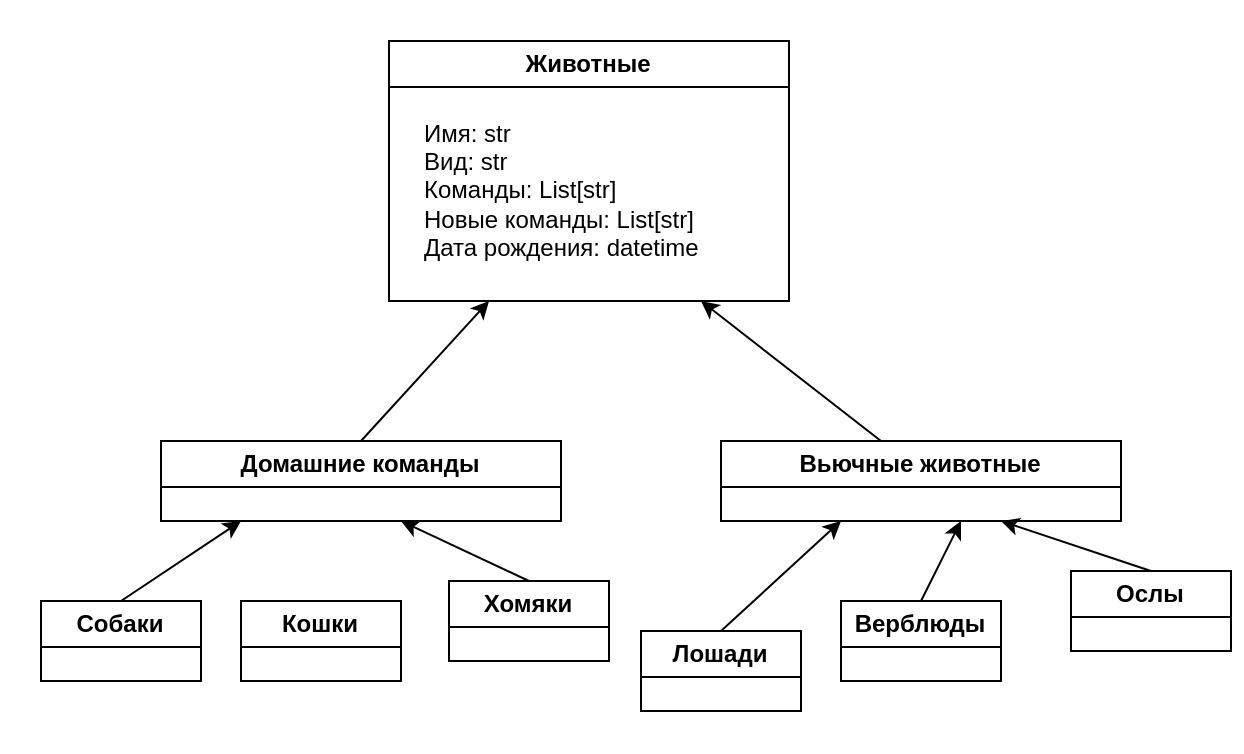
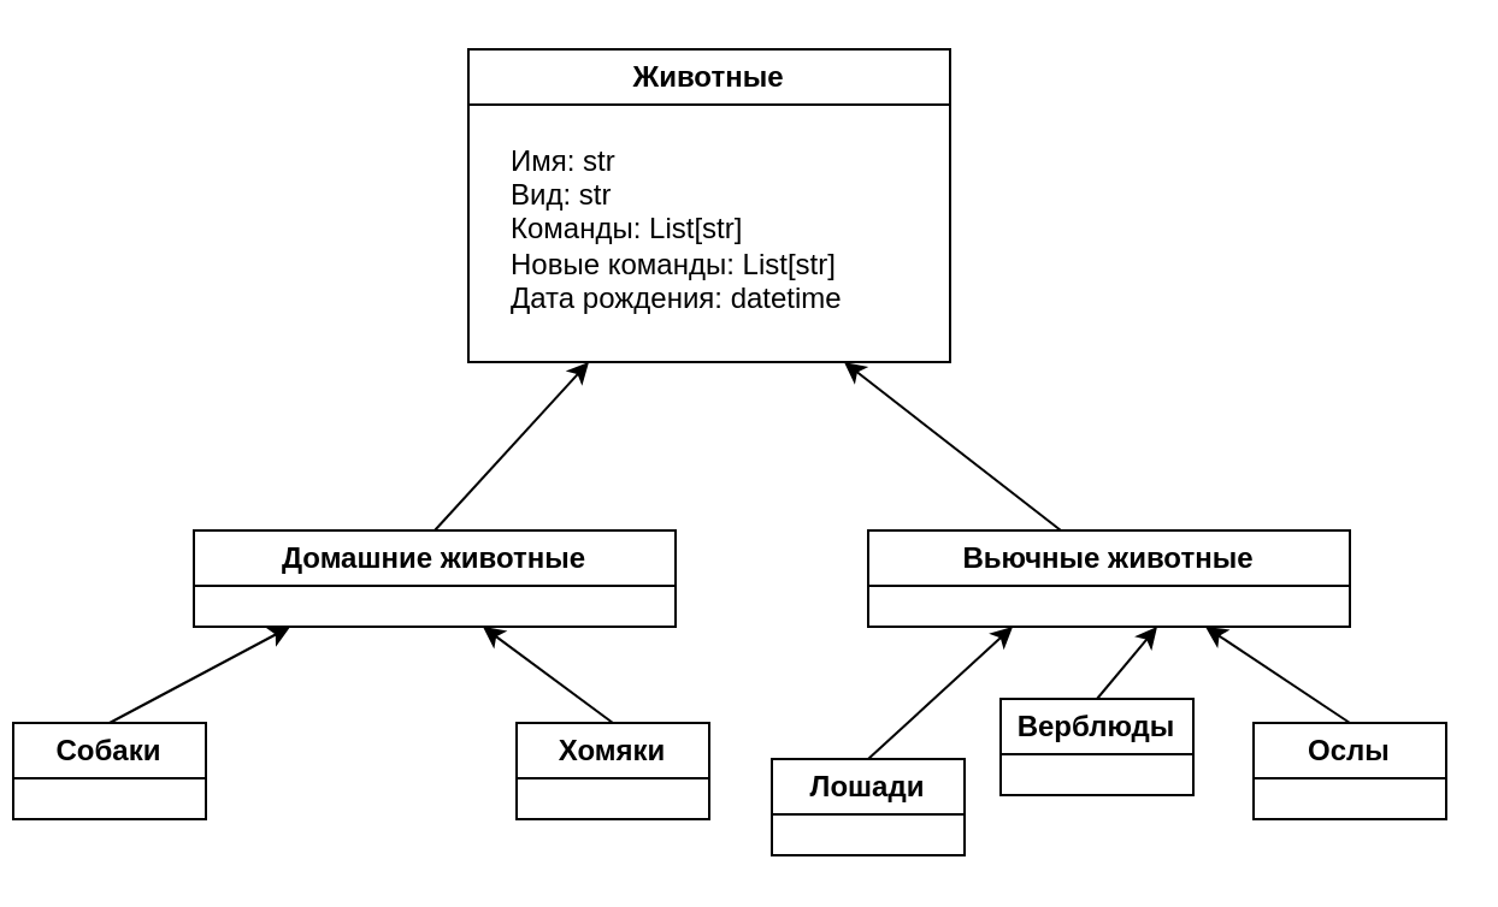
- <mxCell id="4" value="Домашние команды" style="swimlane;whiteSpace=wrap;html=1;" parent="1" vertex="1"><mxGeometry x="80" y="220" width="200" height="40" as="geometry" /></mxCell>
+ <mxCell id="4" value="Домашние животные" style="swimlane;whiteSpace=wrap;html=1;" parent="1" vertex="1"><mxGeometry x="80" y="220" width="200" height="40" as="geometry" /></mxCell>
- <mxCell id="15" value="Ослы" style="swimlane;whiteSpace=wrap;html=1;" parent="1" vertex="1"><mxGeometry x="535" y="285" width="80" height="40" as="geometry" /></mxCell>
+ <mxCell id="15" value="Ослы" style="swimlane;whiteSpace=wrap;html=1;" parent="1" vertex="1"><mxGeometry x="520" y="300" width="80" height="40" as="geometry" /></mxCell>
- <mxCell id="10" value="Хомяки" style="swimlane;whiteSpace=wrap;html=1;" parent="1" vertex="1"><mxGeometry x="224" y="290" width="80" height="40" as="geometry" /></mxCell>
+ <mxCell id="10" value="Хомяки" style="swimlane;whiteSpace=wrap;html=1;" parent="1" vertex="1"><mxGeometry x="214" y="300" width="80" height="40" as="geometry" /></mxCell>
- <mxCell id="8" value="Собаки" style="swimlane;whiteSpace=wrap;html=1;" parent="1" vertex="1"><mxGeometry x="20" y="300" width="80" height="40" as="geometry" /></mxCell>
+ <mxCell id="8" value="Собаки" style="swimlane;whiteSpace=wrap;html=1;" parent="1" vertex="1"><mxGeometry x="5" y="300" width="80" height="40" as="geometry" /></mxCell>
- <mxCell id="9" value="Кошки" style="swimlane;whiteSpace=wrap;html=1;startSize=23;" parent="1" vertex="1"><mxGeometry x="120" y="300" width="80" height="40" as="geometry" /></mxCell>
- <mxCell id="14" value="Верблюды" style="swimlane;whiteSpace=wrap;html=1;startSize=23;" parent="1" vertex="1"><mxGeometry x="420" y="300" width="80" height="40" as="geometry" /></mxCell>
+ <mxCell id="14" value="Верблюды" style="swimlane;whiteSpace=wrap;html=1;startSize=23;" parent="1" vertex="1"><mxGeometry x="415" y="290" width="80" height="40" as="geometry" /></mxCell>
